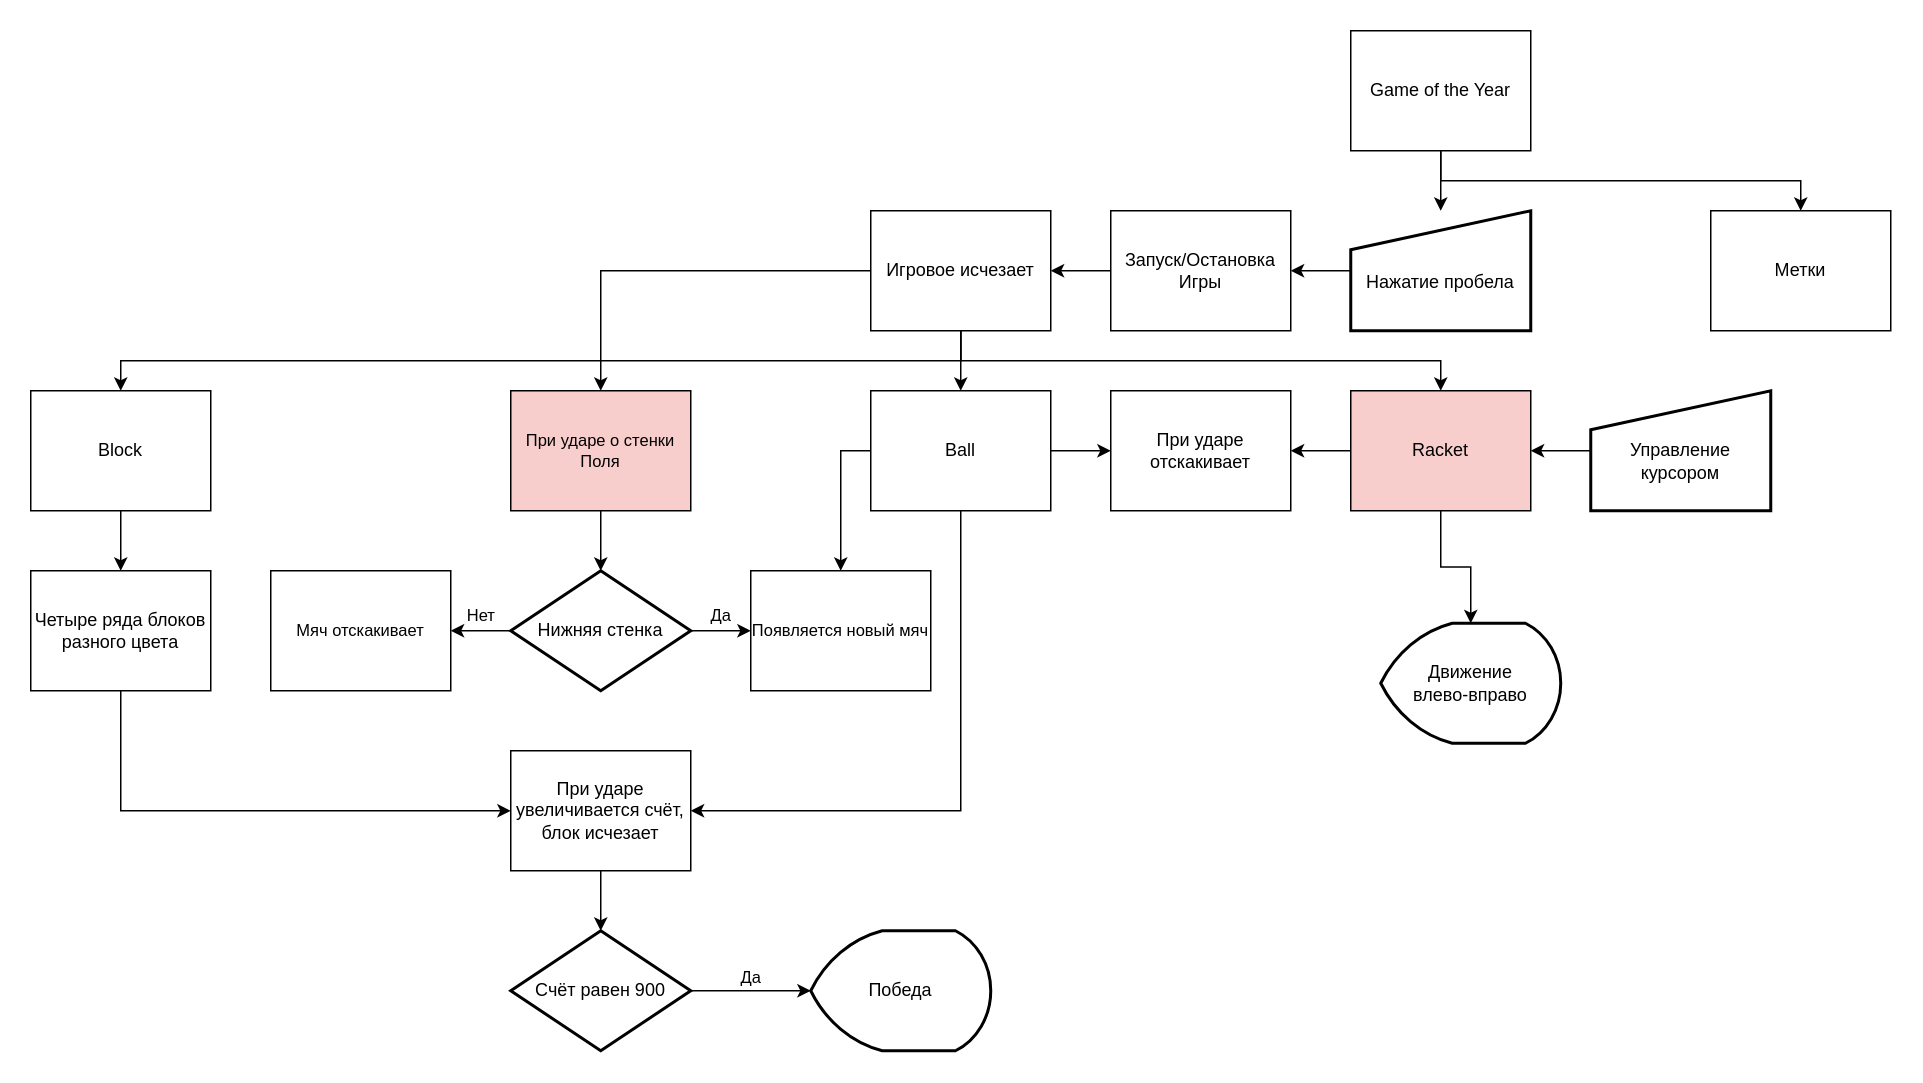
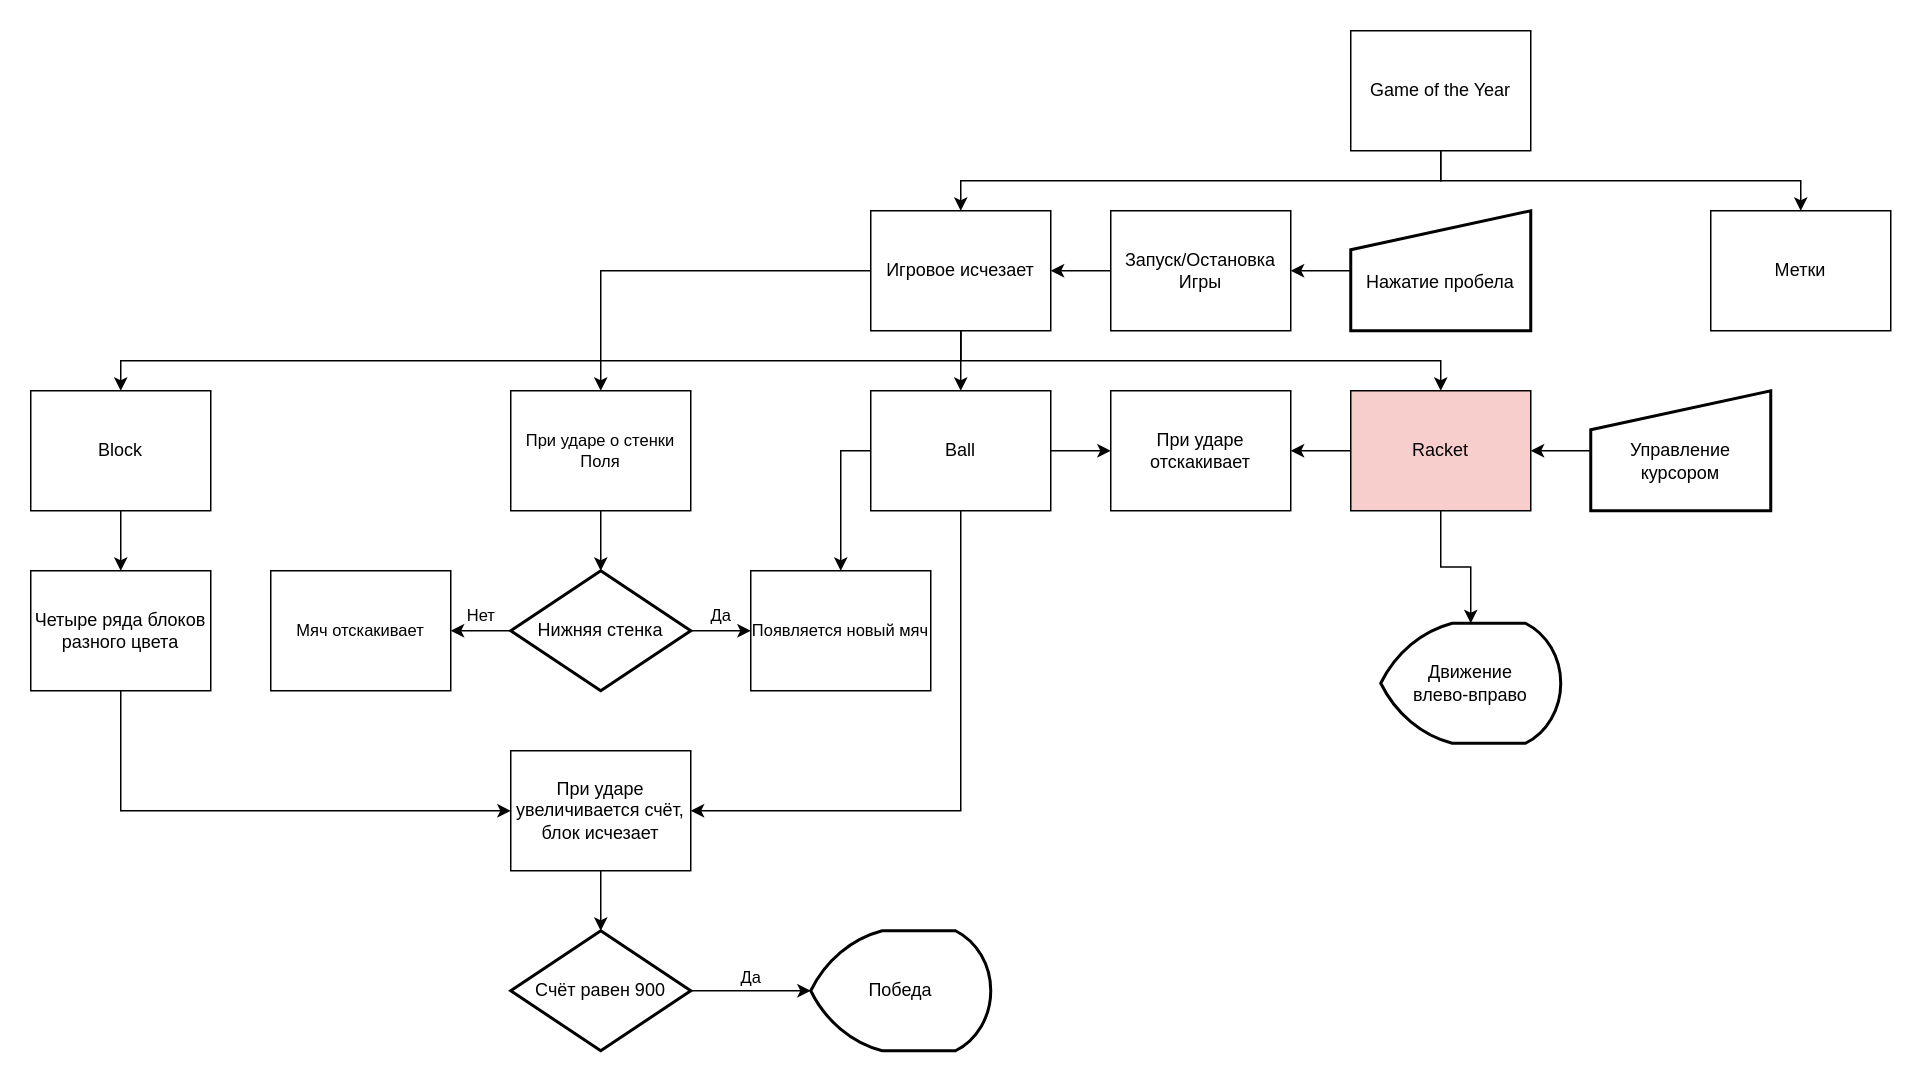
- <mxCell id="2" style="edgeStyle=orthogonalEdgeStyle;rounded=0;orthogonalLoop=1;jettySize=auto;html=1;exitX=0.5;exitY=1;exitDx=0;exitDy=0;" edge="1" parent="1" source="4" target="40"><mxGeometry relative="1" as="geometry" /></mxCell>
+ <mxCell id="2" style="edgeStyle=orthogonalEdgeStyle;rounded=0;orthogonalLoop=1;jettySize=auto;html=1;exitX=0.5;exitY=1;exitDx=0;exitDy=0;entryX=0.5;entryY=0;entryDx=0;entryDy=0;" edge="1" parent="1" source="4" target="8"><mxGeometry relative="1" as="geometry" /></mxCell>
- <mxCell id="32" value="При ударе о стенки Поля" style="rounded=0;whiteSpace=wrap;html=1;fontSize=11;fillColor=#f8cecc;" vertex="1" parent="1"><mxGeometry x="340" y="260" width="120" height="80" as="geometry" /></mxCell>
+ <mxCell id="32" value="При ударе о стенки Поля" style="rounded=0;whiteSpace=wrap;html=1;fontSize=11;" vertex="1" parent="1"><mxGeometry x="340" y="260" width="120" height="80" as="geometry" /></mxCell>
